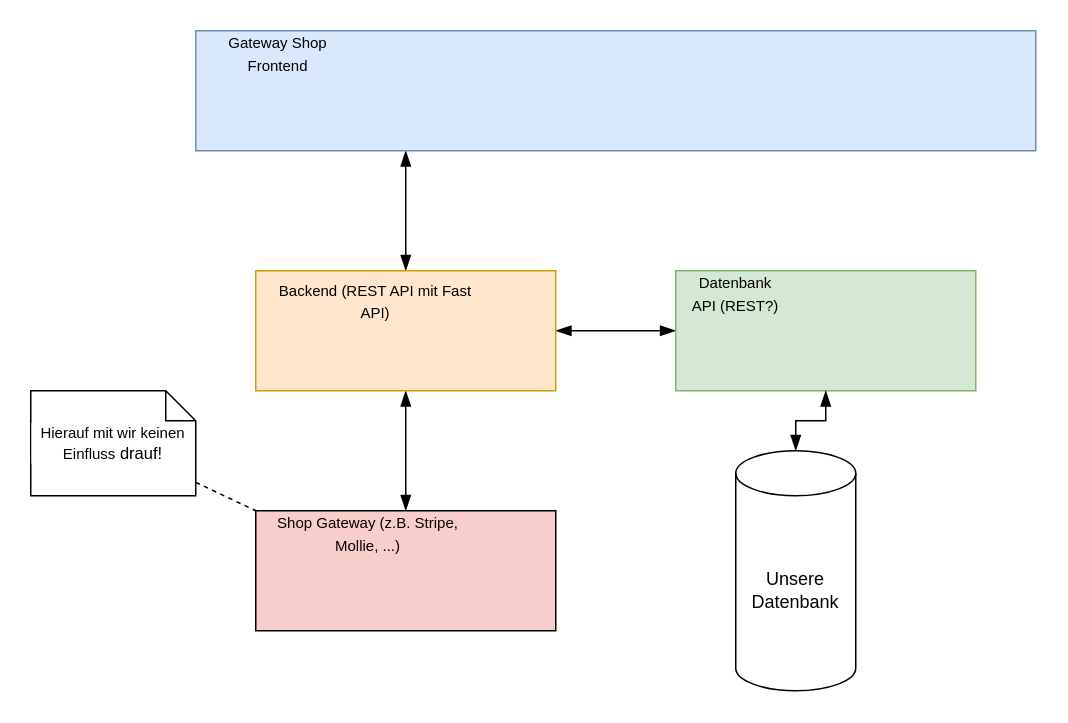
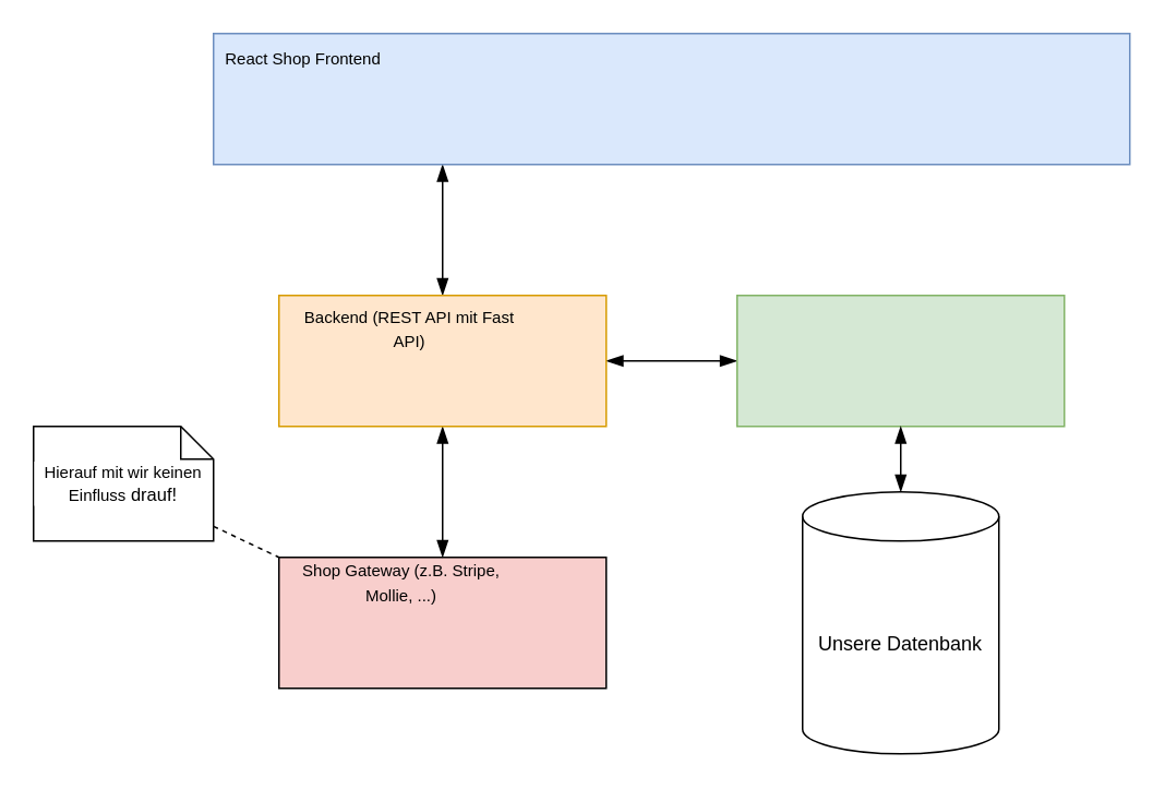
- <mxCell id="10" value="&lt;font style=&quot;font-size: 10px;&quot;&gt;Gateway&amp;nbsp;Shop Frontend&lt;/font&gt;" style="text;html=1;whiteSpace=wrap;strokeColor=none;fillColor=none;align=center;verticalAlign=middle;rounded=0;" vertex="1" parent="1"><mxGeometry x="130" y="20" width="110" height="30" as="geometry" /></mxCell>
+ <mxCell id="10" value="&lt;font style=&quot;font-size: 10px;&quot;&gt;React&amp;nbsp;Shop Frontend&lt;/font&gt;" style="text;html=1;whiteSpace=wrap;strokeColor=none;fillColor=none;align=center;verticalAlign=middle;rounded=0;" vertex="1" parent="1"><mxGeometry x="130" y="20" width="110" height="30" as="geometry" /></mxCell>
- <mxCell id="12" value="&lt;font style=&quot;font-size: 10px;&quot;&gt;Datenbank API&amp;nbsp;(REST?)&lt;/font&gt;" style="text;html=1;whiteSpace=wrap;strokeColor=none;fillColor=none;align=center;verticalAlign=middle;rounded=0;" vertex="1" parent="1"><mxGeometry x="450" y="180" width="80" height="30" as="geometry" /></mxCell>
- <mxCell id="7" value="&lt;font&gt;Unsere Datenbank&lt;/font&gt;" style="shape=cylinder3;whiteSpace=wrap;html=1;boundedLbl=1;backgroundOutline=1;size=15;" vertex="1" parent="1"><mxGeometry x="490" y="300" width="80" height="160" as="geometry" /></mxCell>
+ <mxCell id="7" value="&lt;font&gt;Unsere Datenbank&lt;/font&gt;" style="shape=cylinder3;whiteSpace=wrap;html=1;boundedLbl=1;backgroundOutline=1;size=15;" vertex="1" parent="1"><mxGeometry x="490" y="300" width="120" height="160" as="geometry" /></mxCell>
